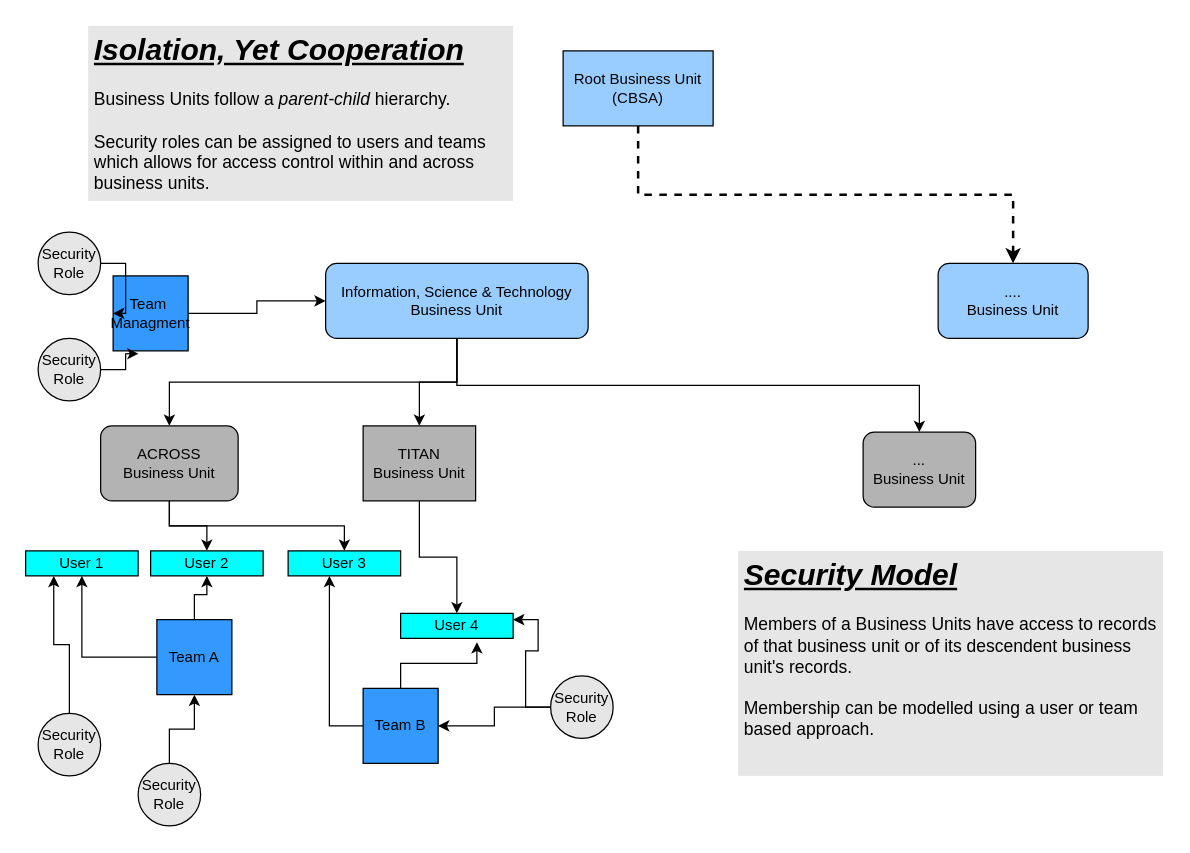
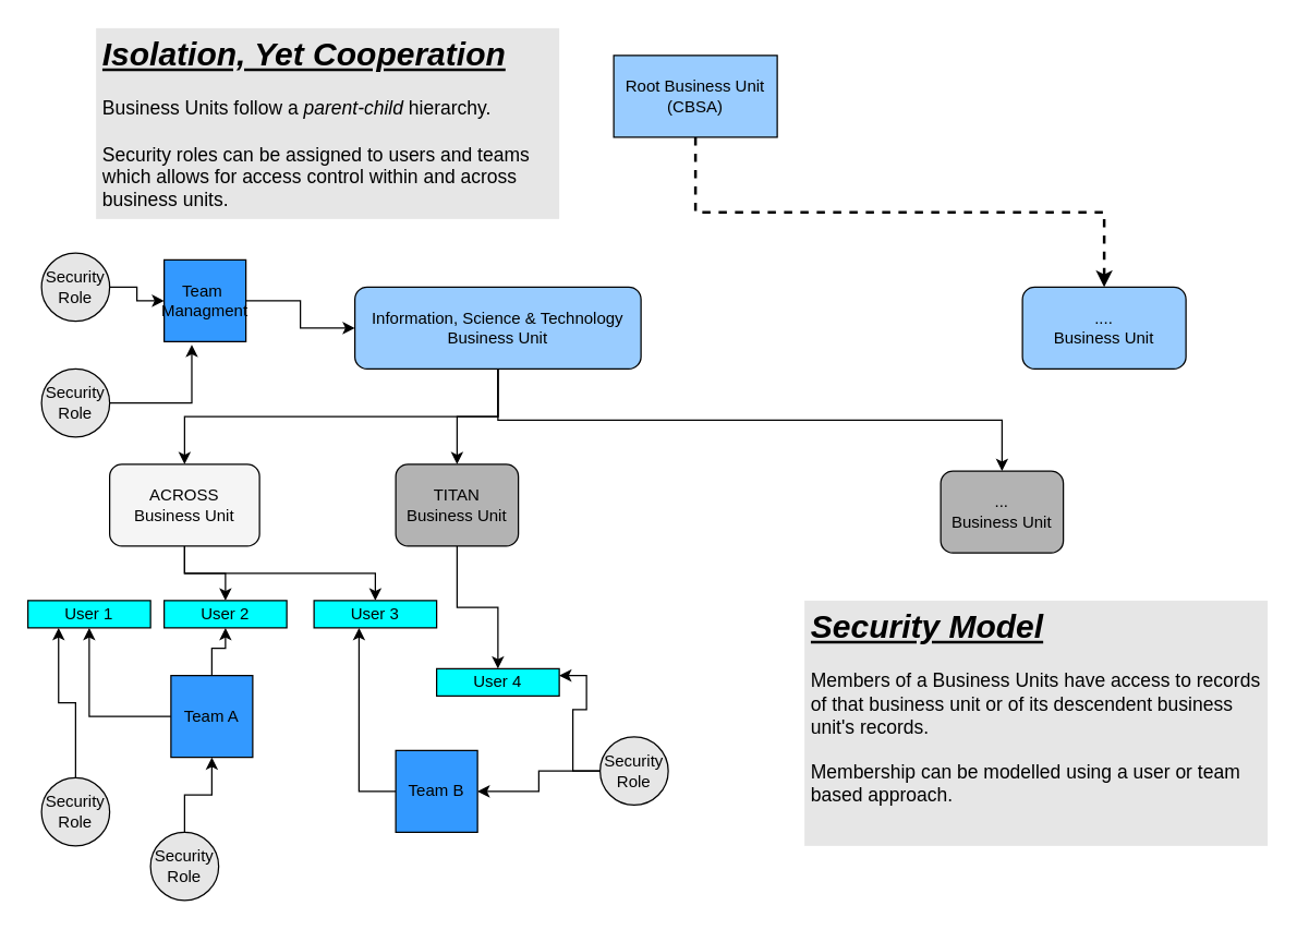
- <mxCell id="35" value="Team&amp;nbsp;&lt;br&gt;Managment" style="whiteSpace=wrap;html=1;aspect=fixed;fillColor=#3399FF;" vertex="1" parent="1"><mxGeometry x="90" y="220" width="60" height="60" as="geometry" /></mxCell>
+ <mxCell id="35" value="Team&amp;nbsp;&lt;br&gt;Managment" style="whiteSpace=wrap;html=1;aspect=fixed;fillColor=#3399FF;" vertex="1" parent="1"><mxGeometry x="120" y="190" width="60" height="60" as="geometry" /></mxCell>
- <mxCell id="11" value="ACROSS&lt;br&gt;Business Unit" style="rounded=1;whiteSpace=wrap;html=1;fillColor=#B3B3B3;" vertex="1" parent="1"><mxGeometry x="80" y="340" width="110" height="60" as="geometry" /></mxCell>
+ <mxCell id="11" value="ACROSS&lt;br&gt;Business Unit" style="rounded=1;whiteSpace=wrap;html=1;fillColor=#f5f5f5;" vertex="1" parent="1"><mxGeometry x="80" y="340" width="110" height="60" as="geometry" /></mxCell>
- <mxCell id="13" value="TITAN&lt;br&gt;Business Unit" style="whiteSpace=wrap;html=1;fillColor=#B3B3B3;rounded=0;" vertex="1" parent="1"><mxGeometry x="290" y="340" width="90" height="60" as="geometry" /></mxCell>
+ <mxCell id="13" value="TITAN&lt;br&gt;Business Unit" style="rounded=1;whiteSpace=wrap;html=1;fillColor=#B3B3B3;" vertex="1" parent="1"><mxGeometry x="290" y="340" width="90" height="60" as="geometry" /></mxCell>
- <mxCell id="23" style="edgeStyle=orthogonalEdgeStyle;rounded=0;orthogonalLoop=1;jettySize=auto;html=1;entryX=0.678;entryY=1.15;entryDx=0;entryDy=0;entryPerimeter=0;strokeWidth=1;fillColor=#CCCCCC;" edge="1" parent="1" source="24" target="21"><mxGeometry relative="1" as="geometry" /></mxCell>
